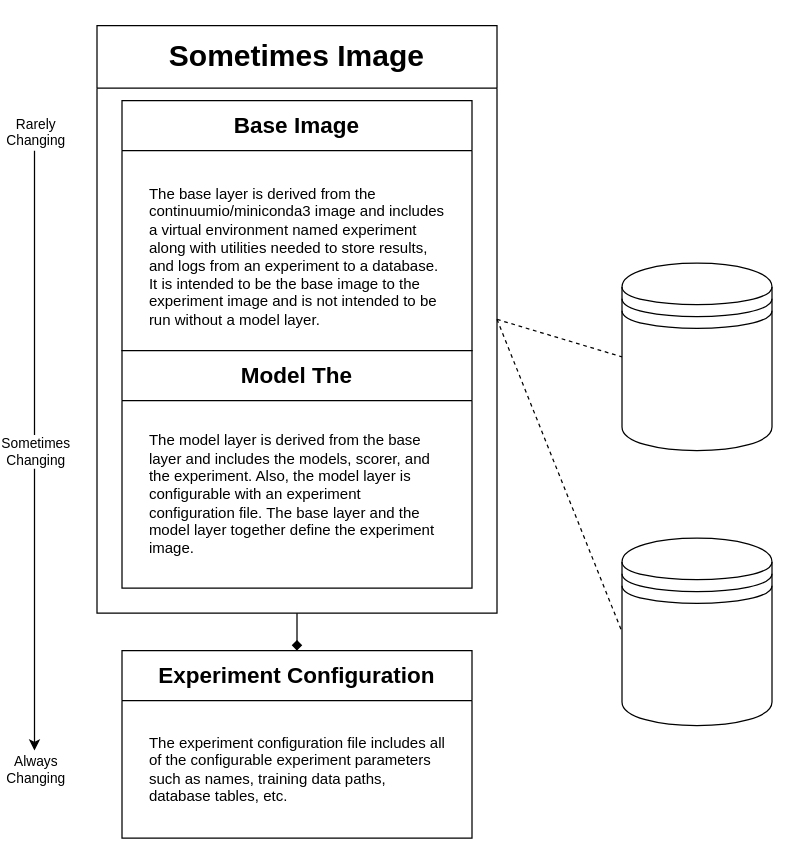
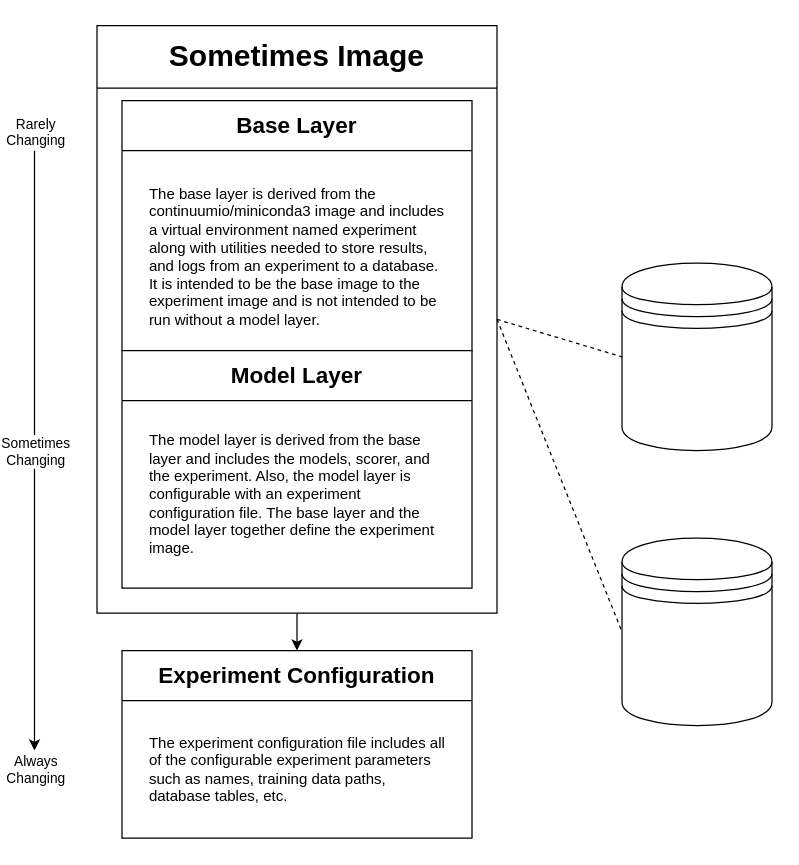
- <mxCell id="2" value="Base Image" style="swimlane;whiteSpace=wrap;html=1;startSize=40;fontSize=18;align=center;labelBackgroundColor=default;" parent="1" vertex="1"><mxGeometry x="90" y="80" width="280" height="200" as="geometry" /></mxCell>
+ <mxCell id="2" value="Base Layer" style="swimlane;whiteSpace=wrap;html=1;startSize=40;fontSize=18;align=center;labelBackgroundColor=default;" parent="1" vertex="1"><mxGeometry x="90" y="80" width="280" height="200" as="geometry" /></mxCell>
- <mxCell id="7" value="&lt;font style=&quot;font-size: 18px;&quot;&gt;Model The&lt;/font&gt;" style="swimlane;whiteSpace=wrap;html=1;startSize=40;labelBackgroundColor=default;" parent="6" vertex="1"><mxGeometry x="20" y="260" width="280" height="190" as="geometry" /></mxCell>
+ <mxCell id="7" value="&lt;font style=&quot;font-size: 18px;&quot;&gt;Model Layer&lt;/font&gt;" style="swimlane;whiteSpace=wrap;html=1;startSize=40;labelBackgroundColor=default;" parent="6" vertex="1"><mxGeometry x="20" y="260" width="280" height="190" as="geometry" /></mxCell>
- <mxCell id="3" value="" style="edgeStyle=orthogonalEdgeStyle;rounded=0;orthogonalLoop=1;jettySize=auto;html=1;exitX=0.5;exitY=1;exitDx=0;exitDy=0;endArrow=diamond;" parent="1" source="6" target="4" edge="1"><mxGeometry relative="1" as="geometry" /></mxCell>
+ <mxCell id="3" value="" style="edgeStyle=orthogonalEdgeStyle;rounded=0;orthogonalLoop=1;jettySize=auto;html=1;exitX=0.5;exitY=1;exitDx=0;exitDy=0;" parent="1" source="6" target="4" edge="1"><mxGeometry relative="1" as="geometry" /></mxCell>
